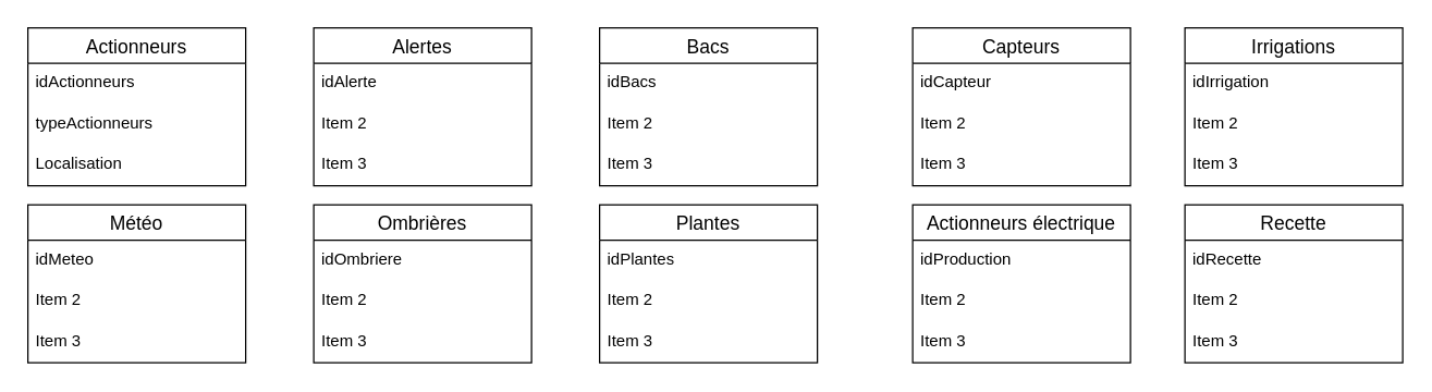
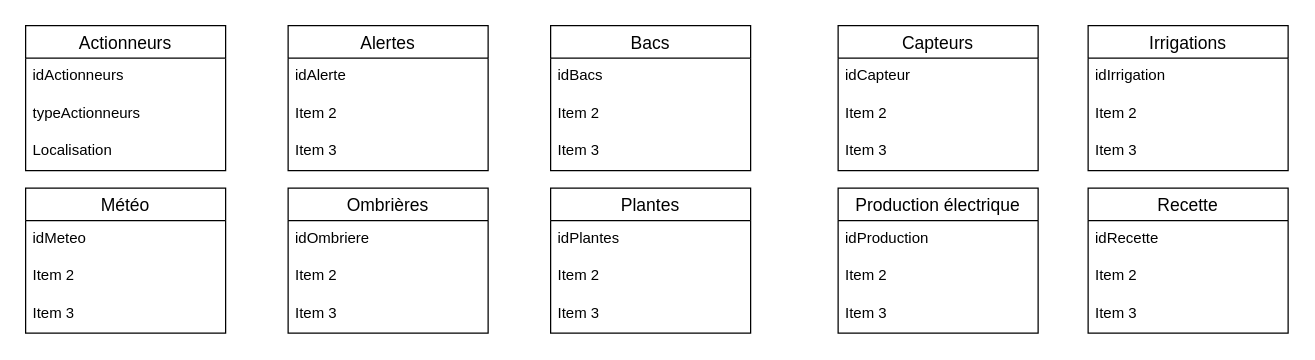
- <mxCell id="34" value="Actionneurs électrique" style="swimlane;fontStyle=0;childLayout=stackLayout;horizontal=1;startSize=26;horizontalStack=0;resizeParent=1;resizeParentMax=0;resizeLast=0;collapsible=1;marginBottom=0;align=center;fontSize=14;" vertex="1" parent="1"><mxGeometry x="670" y="150" width="160" height="116" as="geometry" /></mxCell>
+ <mxCell id="34" value="Production électrique" style="swimlane;fontStyle=0;childLayout=stackLayout;horizontal=1;startSize=26;horizontalStack=0;resizeParent=1;resizeParentMax=0;resizeLast=0;collapsible=1;marginBottom=0;align=center;fontSize=14;" vertex="1" parent="1"><mxGeometry x="670" y="150" width="160" height="116" as="geometry" /></mxCell>
